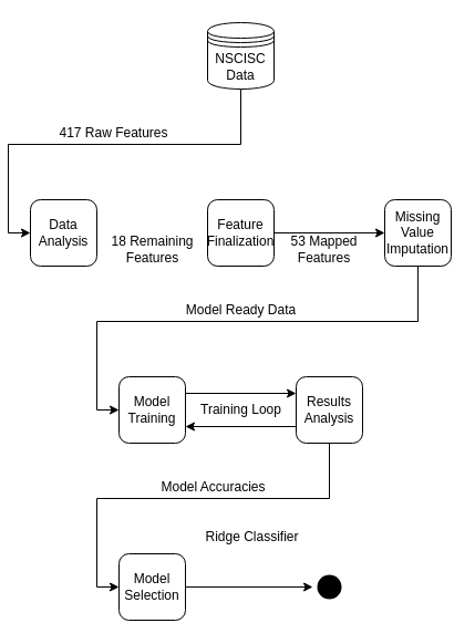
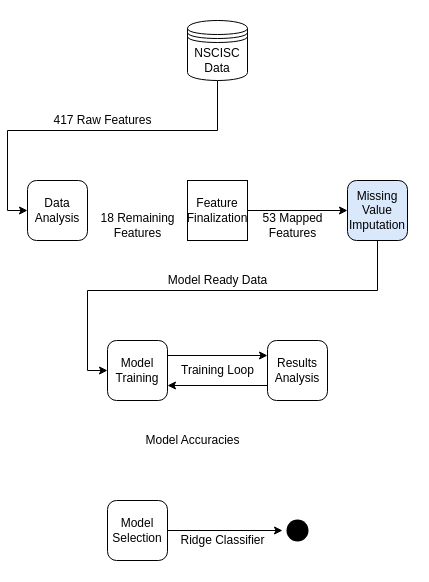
- <mxCell id="6" value="Feature Finalization" style="rounded=1;whiteSpace=wrap;html=1;" vertex="1" parent="1"><mxGeometry x="180" y="180" width="60" height="60" as="geometry" /></mxCell>
+ <mxCell id="6" value="Feature Finalization" style="whiteSpace=wrap;html=1;rounded=0;" vertex="1" parent="1"><mxGeometry x="180" y="180" width="60" height="60" as="geometry" /></mxCell>
- <mxCell id="8" value="Missing Value Imputation" style="rounded=1;whiteSpace=wrap;html=1;" vertex="1" parent="1"><mxGeometry x="340" y="180" width="60" height="60" as="geometry" /></mxCell>
+ <mxCell id="8" value="Missing Value Imputation" style="rounded=1;whiteSpace=wrap;html=1;fillColor=#dae8fc;" vertex="1" parent="1"><mxGeometry x="340" y="180" width="60" height="60" as="geometry" /></mxCell>
- <mxCell id="12" style="edgeStyle=orthogonalEdgeStyle;rounded=0;orthogonalLoop=1;jettySize=auto;html=1;exitX=0.5;exitY=1;exitDx=0;exitDy=0;entryX=0;entryY=0.5;entryDx=0;entryDy=0;" edge="1" parent="1" source="13" target="15"><mxGeometry relative="1" as="geometry" /></mxCell>
- <mxCell id="23" value="Ridge Classifier" style="text;html=1;align=center;verticalAlign=middle;resizable=0;points=[];autosize=1;strokeColor=none;fillColor=none;" vertex="1" parent="1"><mxGeometry x="170" y="475" width="100" height="20" as="geometry" /></mxCell>
+ <mxCell id="23" value="Ridge Classifier" style="text;html=1;align=center;verticalAlign=middle;resizable=0;points=[];autosize=1;strokeColor=none;fillColor=none;" vertex="1" parent="1"><mxGeometry x="165" y="530" width="100" height="20" as="geometry" /></mxCell>
